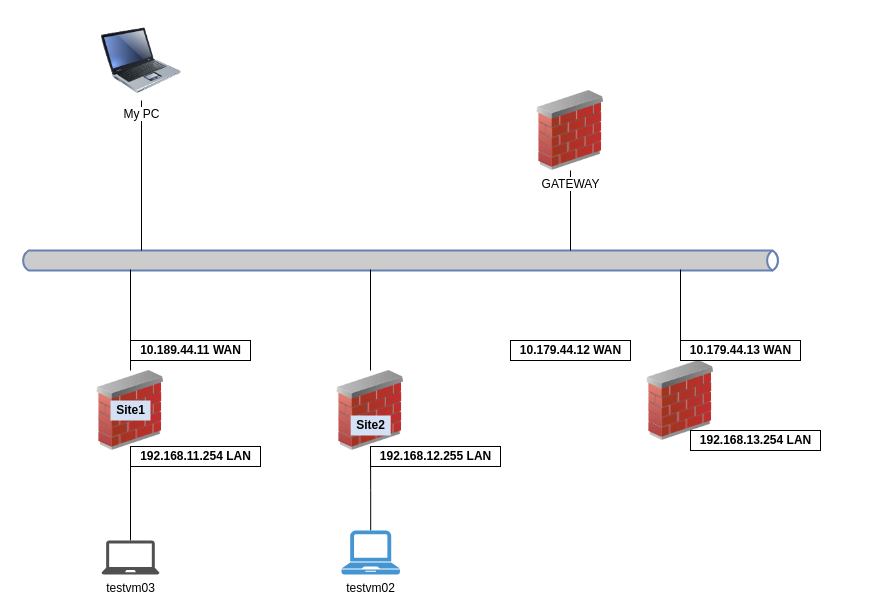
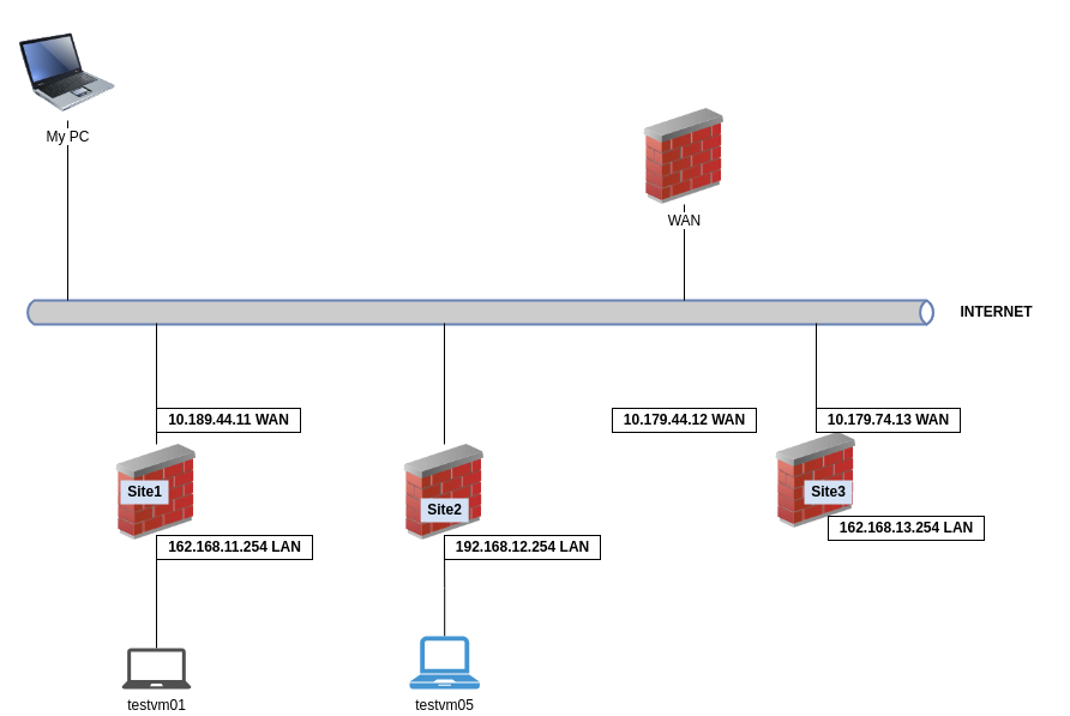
- <mxCell id="26" value="My PC" style="image;html=1;image=img/lib/clip_art/computers/Laptop_128x128.png;strokeColor=default;strokeWidth=1;fillColor=#D4E1F5;gradientColor=none;" vertex="1" parent="1"><mxGeometry x="101" y="20" width="80" height="80" as="geometry" /></mxCell>
+ <mxCell id="26" value="My PC" style="image;html=1;image=img/lib/clip_art/computers/Laptop_128x128.png;strokeColor=default;strokeWidth=1;fillColor=#D4E1F5;gradientColor=none;" vertex="1" parent="1"><mxGeometry x="16" y="20" width="80" height="80" as="geometry" /></mxCell>
- <mxCell id="11" value="GATEWAY" style="image;html=1;image=img/lib/clip_art/networking/Firewall_02_128x128.png;strokeWidth=1;gradientColor=none;" vertex="1" parent="1"><mxGeometry x="530" y="90" width="80" height="80" as="geometry" /></mxCell>
+ <mxCell id="11" value="WAN" style="image;html=1;image=img/lib/clip_art/networking/Firewall_02_128x128.png;strokeWidth=1;gradientColor=none;" vertex="1" parent="1"><mxGeometry x="530" y="90" width="80" height="80" as="geometry" /></mxCell>
+ <mxCell id="3" value="INTERNET" style="text;html=1;align=center;verticalAlign=middle;resizable=0;points=[];autosize=1;strokeColor=none;fillColor=none;fontStyle=1" vertex="1" parent="1"><mxGeometry x="790" y="250" width="80" height="20" as="geometry" /></mxCell>
- <mxCell id="21" value="10.179.44.13 WAN" style="text;html=1;align=center;verticalAlign=middle;resizable=0;points=[];autosize=1;strokeColor=default;fillColor=none;fontStyle=1" vertex="1" parent="1"><mxGeometry x="680" y="340" width="120" height="20" as="geometry" /></mxCell>
+ <mxCell id="21" value="10.179.74.13 WAN" style="text;html=1;align=center;verticalAlign=middle;resizable=0;points=[];autosize=1;strokeColor=default;fillColor=none;fontStyle=1" vertex="1" parent="1"><mxGeometry x="680" y="340" width="120" height="20" as="geometry" /></mxCell>
- <mxCell id="16" value="Site1" style="text;html=1;align=center;verticalAlign=middle;resizable=0;points=[];autosize=1;strokeColor=none;fillColor=#D4E1F5;fontStyle=1" vertex="1" parent="1"><mxGeometry x="110" y="400" width="40" height="20" as="geometry" /></mxCell>
+ <mxCell id="16" value="Site1" style="text;html=1;align=center;verticalAlign=middle;resizable=0;points=[];autosize=1;strokeColor=none;fillColor=#D4E1F5;fontStyle=1" vertex="1" parent="1"><mxGeometry x="100" y="400" width="40" height="20" as="geometry" /></mxCell>
+ <mxCell id="18" value="Site3" style="text;html=1;align=center;verticalAlign=middle;resizable=0;points=[];autosize=1;strokeColor=none;fillColor=#D4E1F5;fontStyle=1" vertex="1" parent="1"><mxGeometry x="670" y="400" width="40" height="20" as="geometry" /></mxCell>
- <mxCell id="24" value="192.168.13.254 LAN" style="text;html=1;align=center;verticalAlign=middle;resizable=0;points=[];autosize=1;strokeColor=default;fillColor=none;fontStyle=1" vertex="1" parent="1"><mxGeometry x="690" y="430" width="130" height="20" as="geometry" /></mxCell>
+ <mxCell id="24" value="162.168.13.254 LAN" style="text;html=1;align=center;verticalAlign=middle;resizable=0;points=[];autosize=1;strokeColor=default;fillColor=none;fontStyle=1" vertex="1" parent="1"><mxGeometry x="690" y="430" width="130" height="20" as="geometry" /></mxCell>
- <mxCell id="22" value="192.168.11.254 LAN" style="text;html=1;align=center;verticalAlign=middle;resizable=0;points=[];autosize=1;strokeColor=default;fillColor=none;fontStyle=1" vertex="1" parent="1"><mxGeometry x="130" y="446" width="130" height="20" as="geometry" /></mxCell>
+ <mxCell id="22" value="162.168.11.254 LAN" style="text;html=1;align=center;verticalAlign=middle;resizable=0;points=[];autosize=1;strokeColor=default;fillColor=none;fontStyle=1" vertex="1" parent="1"><mxGeometry x="130" y="446" width="130" height="20" as="geometry" /></mxCell>
- <mxCell id="23" value="192.168.12.255 LAN" style="text;html=1;align=center;verticalAlign=middle;resizable=0;points=[];autosize=1;strokeColor=default;fillColor=none;fontStyle=1" vertex="1" parent="1"><mxGeometry x="370" y="446" width="130" height="20" as="geometry" /></mxCell>
+ <mxCell id="23" value="192.168.12.254 LAN" style="text;html=1;align=center;verticalAlign=middle;resizable=0;points=[];autosize=1;strokeColor=default;fillColor=none;fontStyle=1" vertex="1" parent="1"><mxGeometry x="370" y="446" width="130" height="20" as="geometry" /></mxCell>
- <mxCell id="13" value="testvm03" style="sketch=0;pointerEvents=1;shadow=0;dashed=0;html=1;strokeColor=none;fillColor=#505050;labelPosition=center;verticalLabelPosition=bottom;verticalAlign=top;outlineConnect=0;align=center;shape=mxgraph.office.devices.laptop;" vertex="1" parent="1"><mxGeometry x="101" y="540" width="58" height="34" as="geometry" /></mxCell>
+ <mxCell id="13" value="testvm01" style="sketch=0;pointerEvents=1;shadow=0;dashed=0;html=1;strokeColor=none;fillColor=#505050;labelPosition=center;verticalLabelPosition=bottom;verticalAlign=top;outlineConnect=0;align=center;shape=mxgraph.office.devices.laptop;" vertex="1" parent="1"><mxGeometry x="101" y="540" width="58" height="34" as="geometry" /></mxCell>
- <mxCell id="15" value="testvm02" style="pointerEvents=1;shadow=0;dashed=0;html=1;strokeColor=none;fillColor=#4495D1;labelPosition=center;verticalLabelPosition=bottom;verticalAlign=top;align=center;outlineConnect=0;shape=mxgraph.veeam.laptop;" vertex="1" parent="1"><mxGeometry x="341" y="530" width="58.4" height="44" as="geometry" /></mxCell>
+ <mxCell id="15" value="testvm05" style="pointerEvents=1;shadow=0;dashed=0;html=1;strokeColor=none;fillColor=#4495D1;labelPosition=center;verticalLabelPosition=bottom;verticalAlign=top;align=center;outlineConnect=0;shape=mxgraph.veeam.laptop;" vertex="1" parent="1"><mxGeometry x="341" y="530" width="58.4" height="44" as="geometry" /></mxCell>
